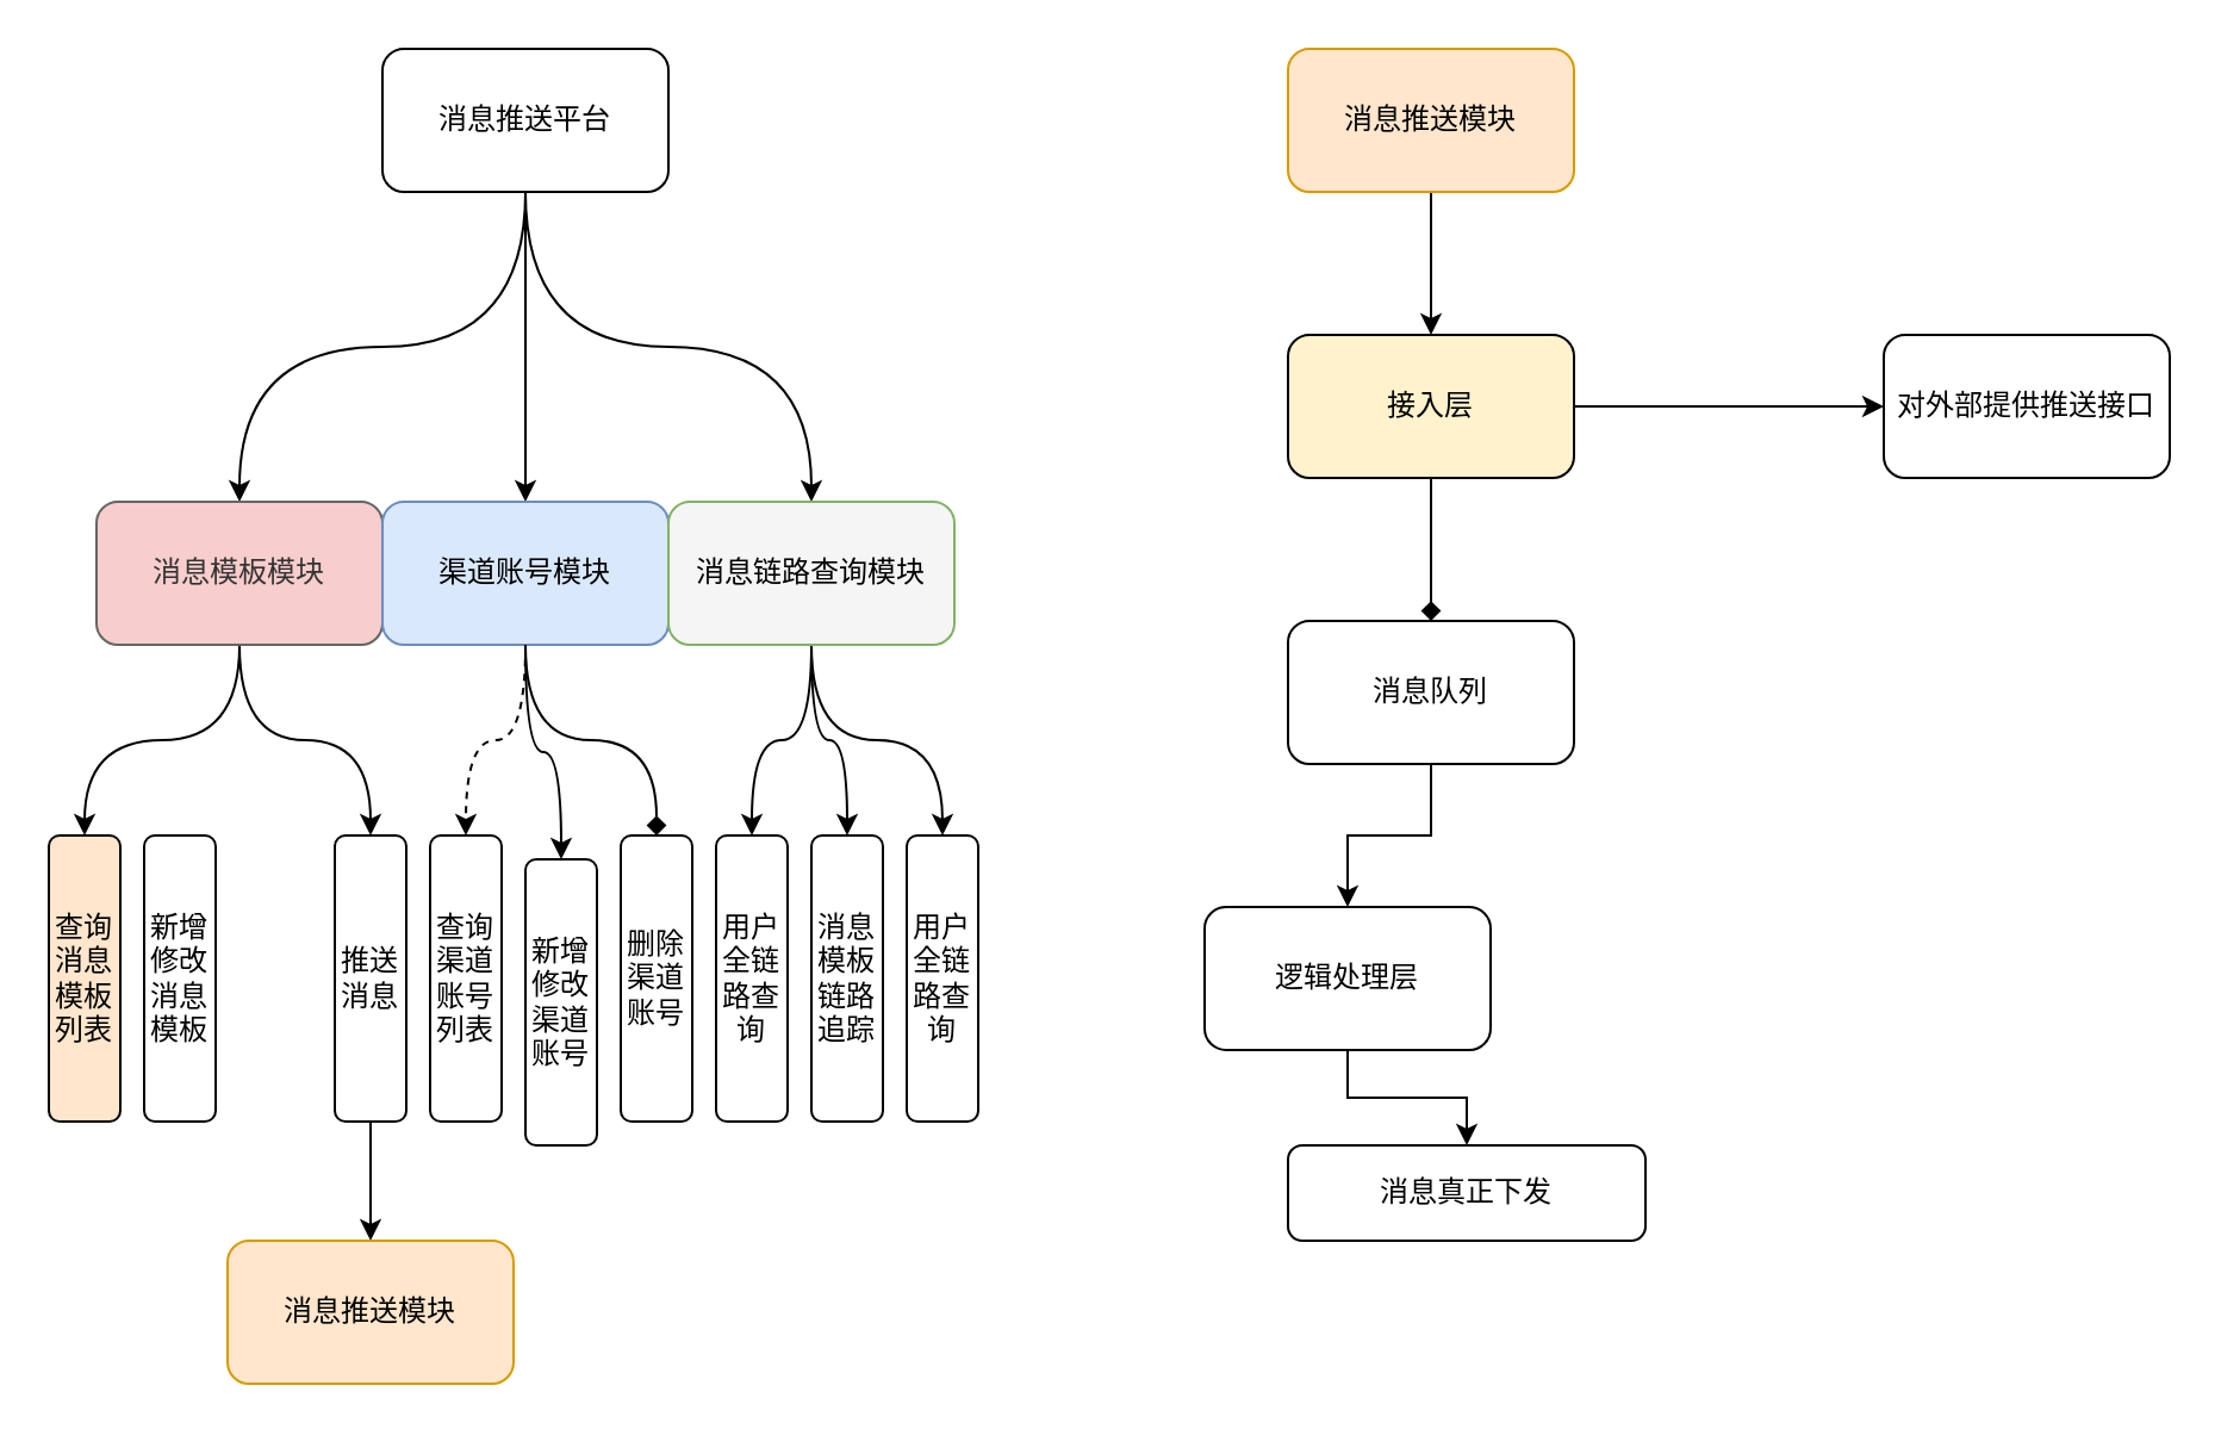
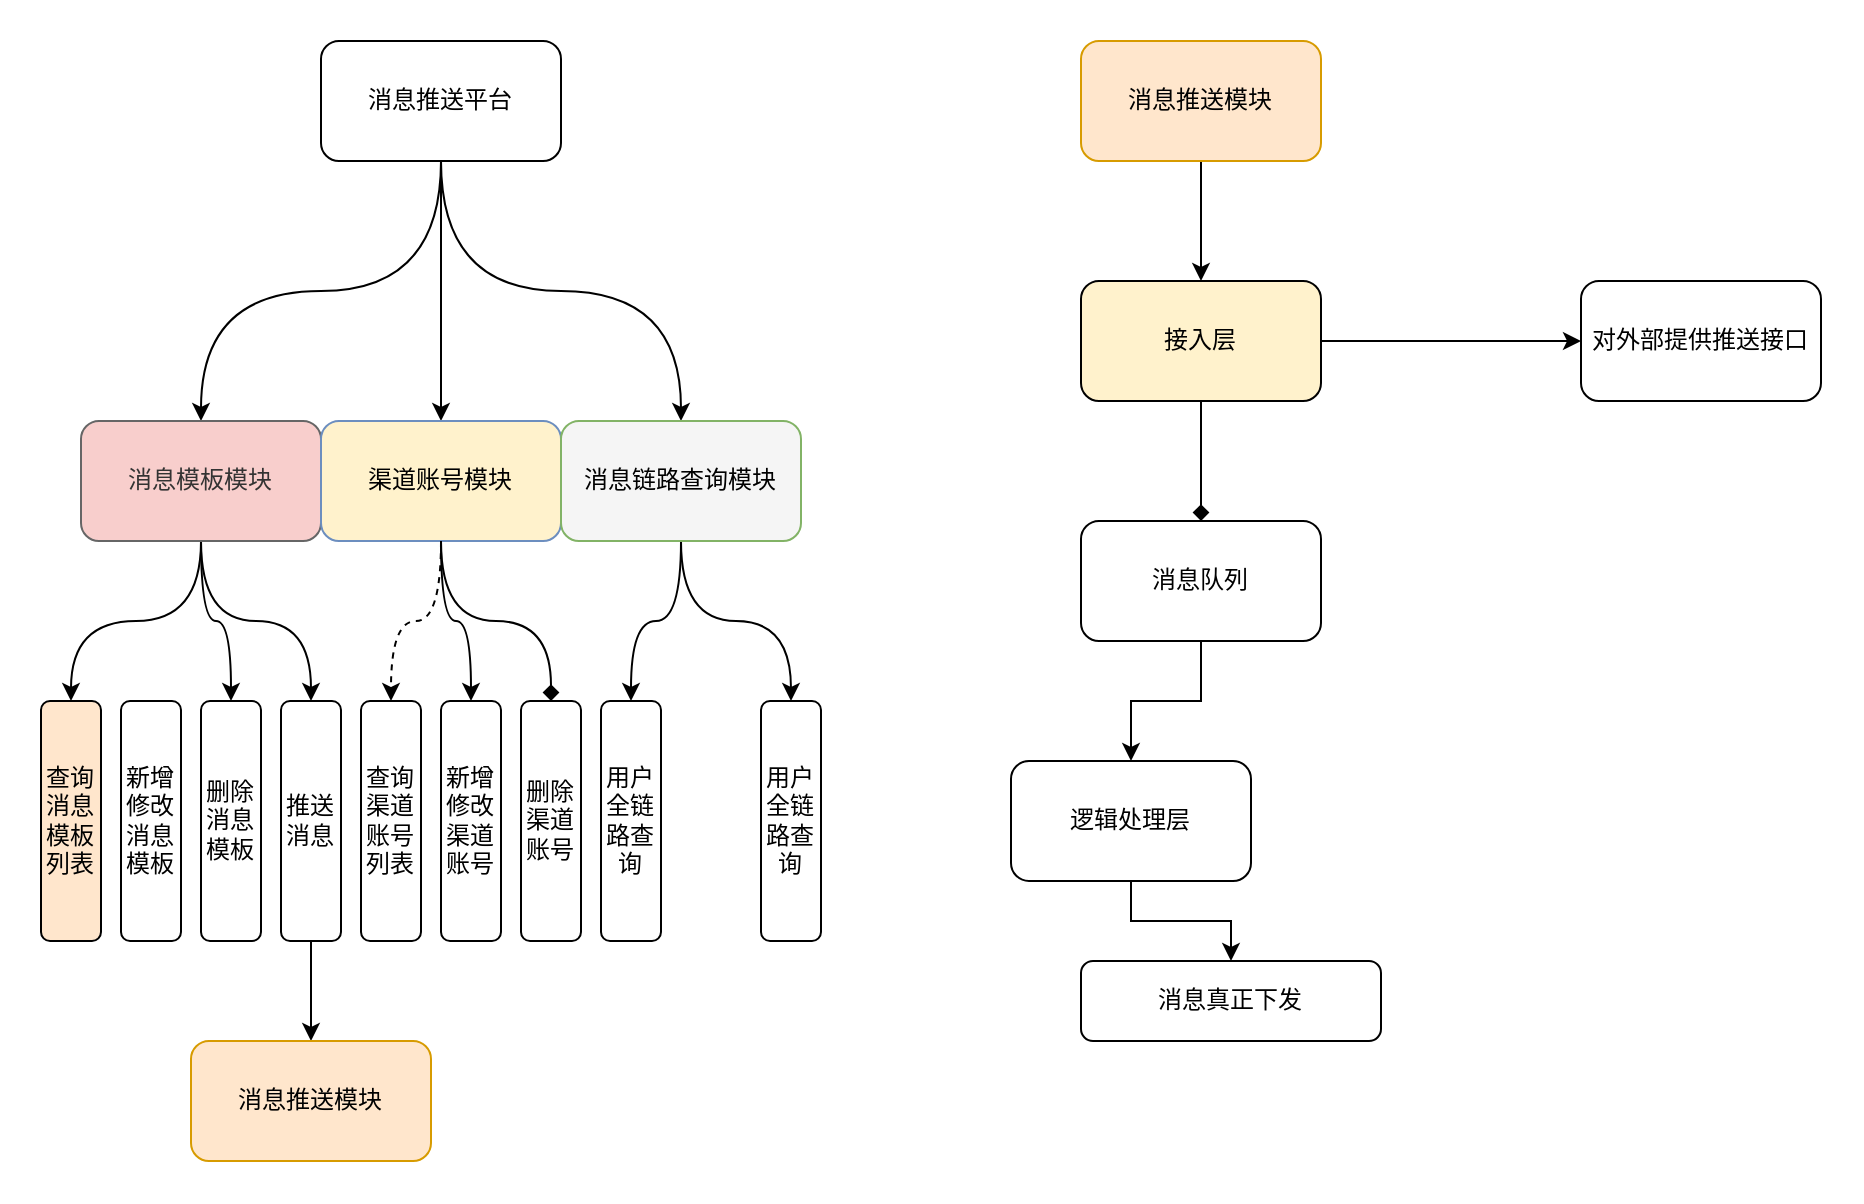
- <mxCell id="10" value="渠道账号模块" style="rounded=1;whiteSpace=wrap;html=1;fillColor=#dae8fc;strokeColor=#6c8ebf;" vertex="1" parent="1"><mxGeometry x="160" y="210" width="120" height="60" as="geometry" /></mxCell>
+ <mxCell id="10" value="渠道账号模块" style="rounded=1;whiteSpace=wrap;html=1;fillColor=#fff2cc;strokeColor=#6c8ebf;" vertex="1" parent="1"><mxGeometry x="160" y="210" width="120" height="60" as="geometry" /></mxCell>
+ <mxCell id="7" style="edgeStyle=orthogonalEdgeStyle;orthogonalLoop=1;jettySize=auto;html=1;entryX=0.5;entryY=0;entryDx=0;entryDy=0;curved=1;" edge="1" parent="1" source="9" target="17"><mxGeometry relative="1" as="geometry" /></mxCell>
- <mxCell id="12" style="edgeStyle=orthogonalEdgeStyle;orthogonalLoop=1;jettySize=auto;html=1;entryX=0.5;entryY=0;entryDx=0;entryDy=0;curved=1;" edge="1" parent="1" source="14" target="28"><mxGeometry relative="1" as="geometry"><mxPoint x="350" y="350" as="targetPoint" /></mxGeometry></mxCell>
+ <mxCell id="17" value="删除消息模板" style="rounded=1;whiteSpace=wrap;html=1;" vertex="1" parent="1"><mxGeometry x="100" y="350" width="30" height="120" as="geometry" /></mxCell>
- <mxCell id="28" value="消息模板链路追踪" style="rounded=1;whiteSpace=wrap;html=1;" vertex="1" parent="1"><mxGeometry x="340" y="350" width="30" height="120" as="geometry" /></mxCell>
- <mxCell id="24" value="新增修改渠道账号" style="rounded=1;whiteSpace=wrap;html=1;" vertex="1" parent="1"><mxGeometry x="220" y="360" width="30" height="120" as="geometry" /></mxCell>
+ <mxCell id="24" value="新增修改渠道账号" style="rounded=1;whiteSpace=wrap;html=1;" vertex="1" parent="1"><mxGeometry x="220" y="350" width="30" height="120" as="geometry" /></mxCell>
